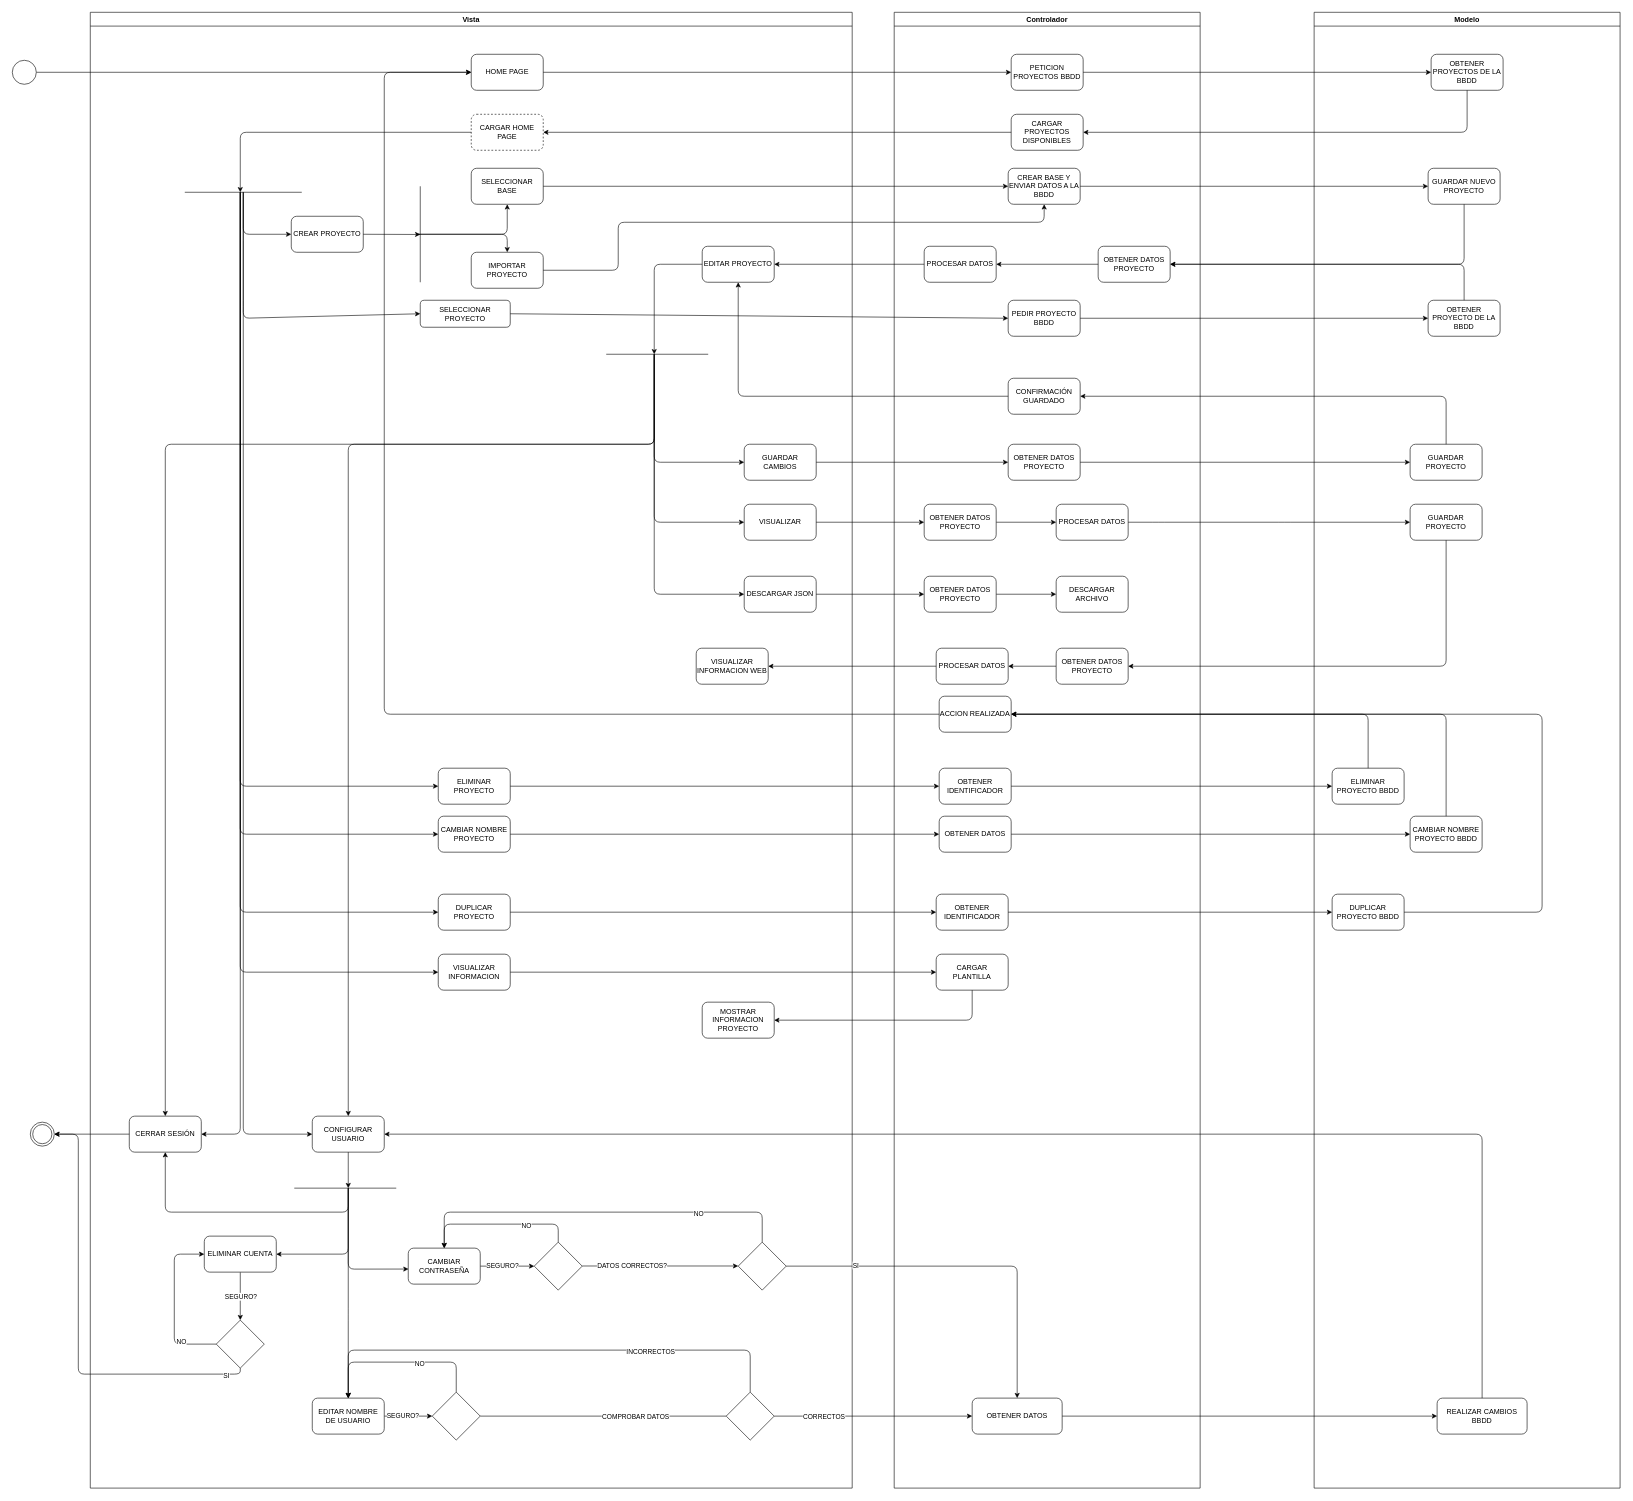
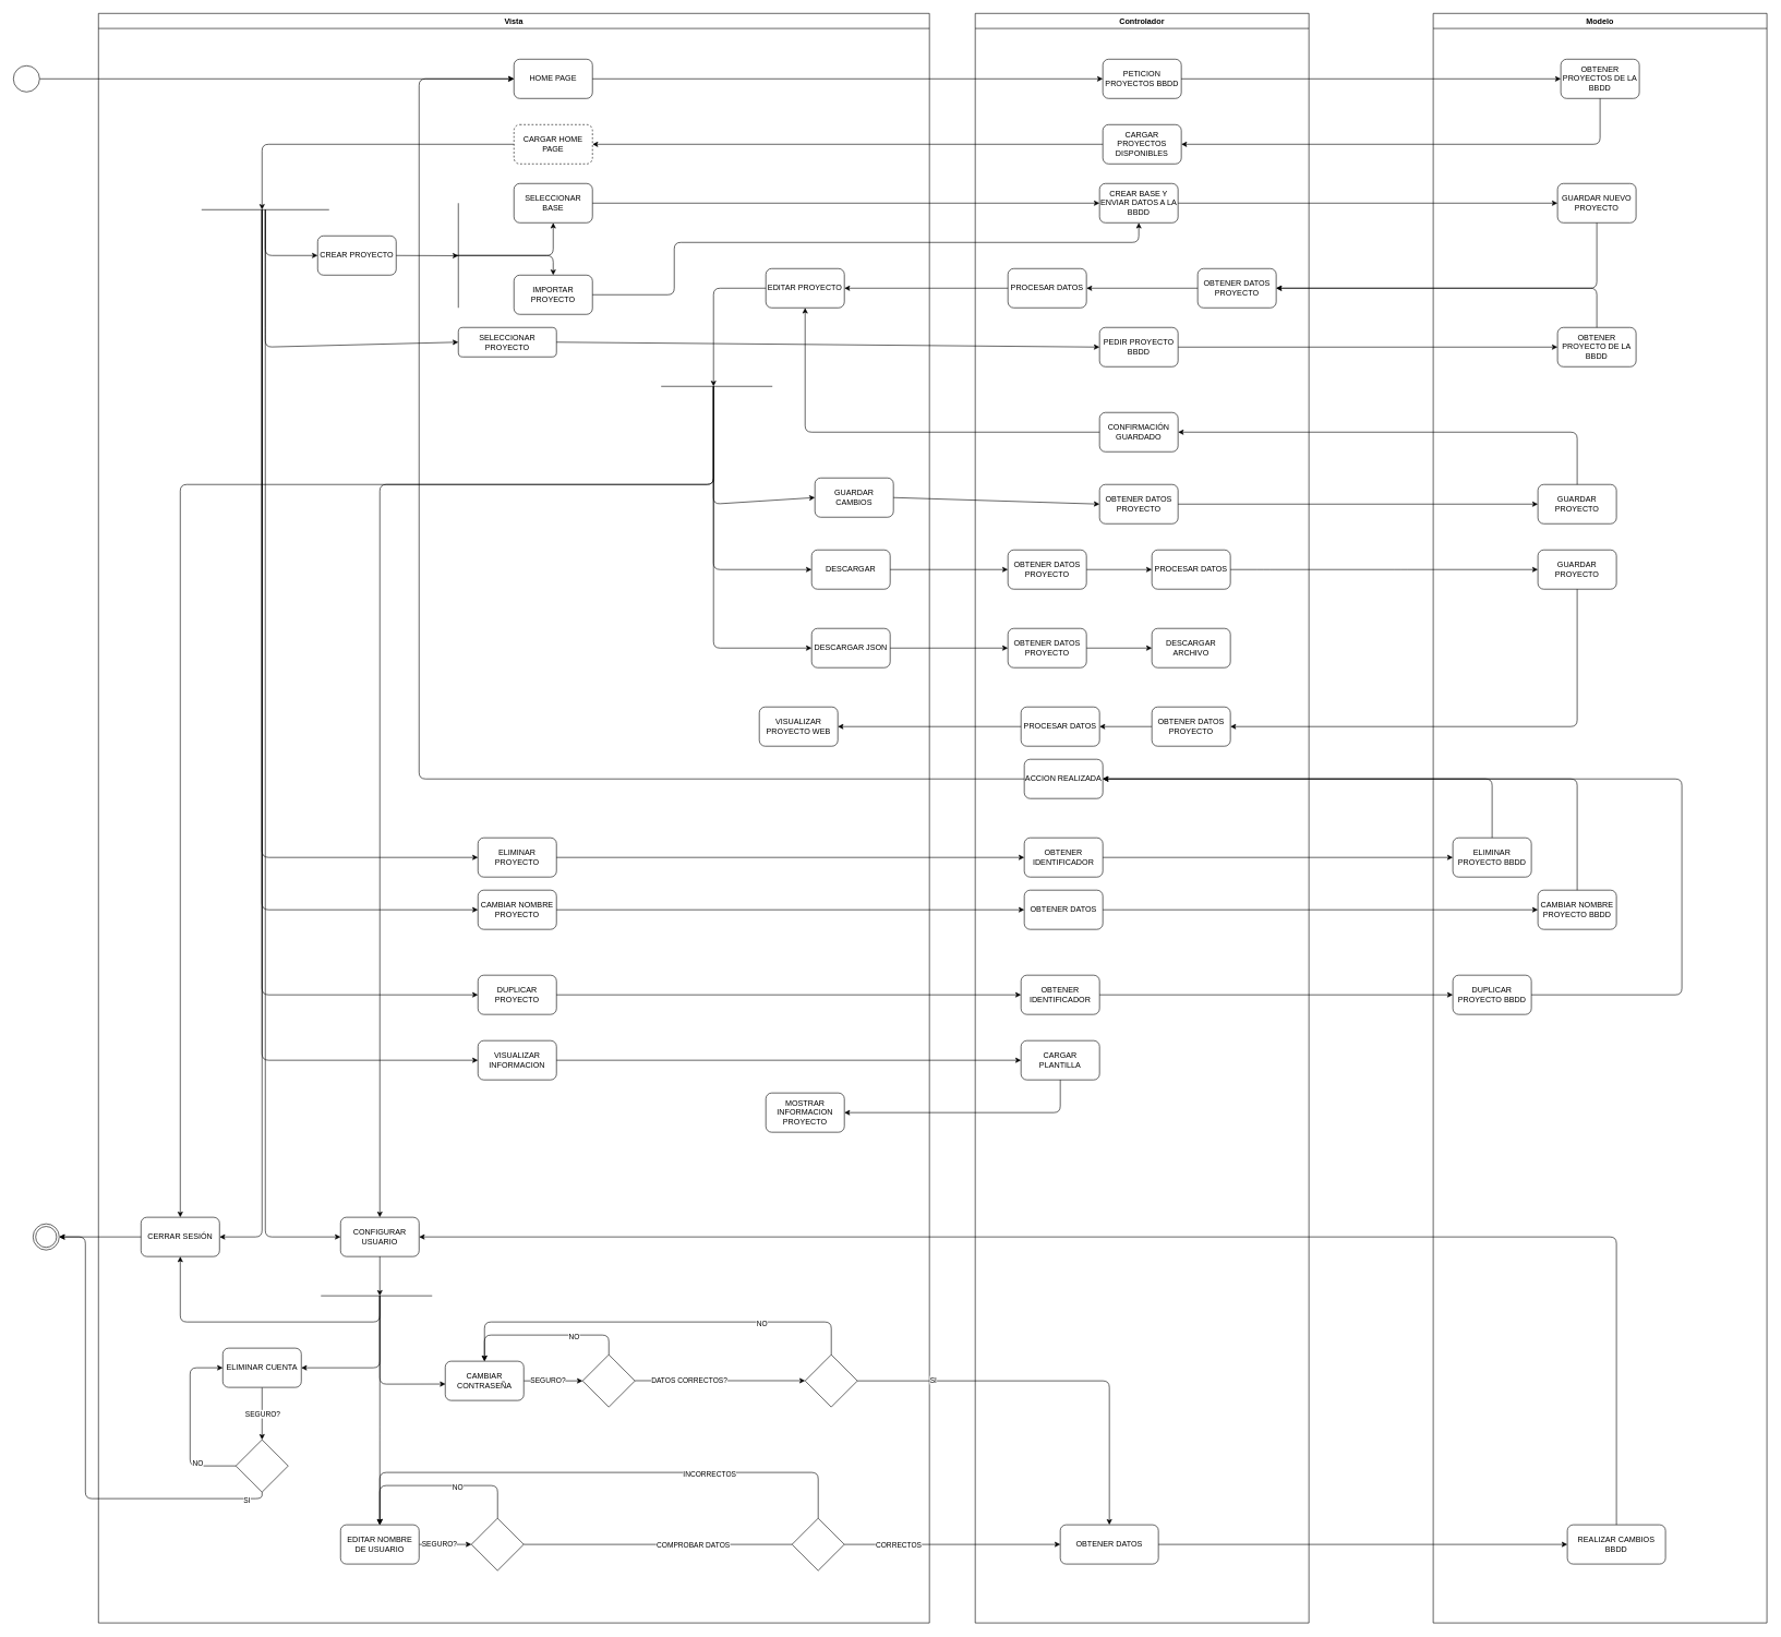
- <mxCell id="43" value="GUARDAR CAMBIOS" style="rounded=1;whiteSpace=wrap;html=1;" parent="2" vertex="1"><mxGeometry x="1090" y="720" width="120" height="60" as="geometry" /></mxCell>
+ <mxCell id="43" value="GUARDAR CAMBIOS" style="rounded=1;whiteSpace=wrap;html=1;" parent="2" vertex="1"><mxGeometry x="1095" y="710" width="120" height="60" as="geometry" /></mxCell>
- <mxCell id="44" value="VISUALIZAR" style="rounded=1;whiteSpace=wrap;html=1;" parent="2" vertex="1"><mxGeometry x="1090" y="820" width="120" height="60" as="geometry" /></mxCell>
+ <mxCell id="44" value="DESCARGAR" style="rounded=1;whiteSpace=wrap;html=1;" parent="2" vertex="1"><mxGeometry x="1090" y="820" width="120" height="60" as="geometry" /></mxCell>
- <mxCell id="48" value="VISUALIZAR INFORMACION WEB" style="rounded=1;whiteSpace=wrap;html=1;" parent="2" vertex="1"><mxGeometry x="1010" y="1060" width="120" height="60" as="geometry" /></mxCell>
+ <mxCell id="48" value="VISUALIZAR PROYECTO WEB" style="rounded=1;whiteSpace=wrap;html=1;" parent="2" vertex="1"><mxGeometry x="1010" y="1060" width="120" height="60" as="geometry" /></mxCell>
